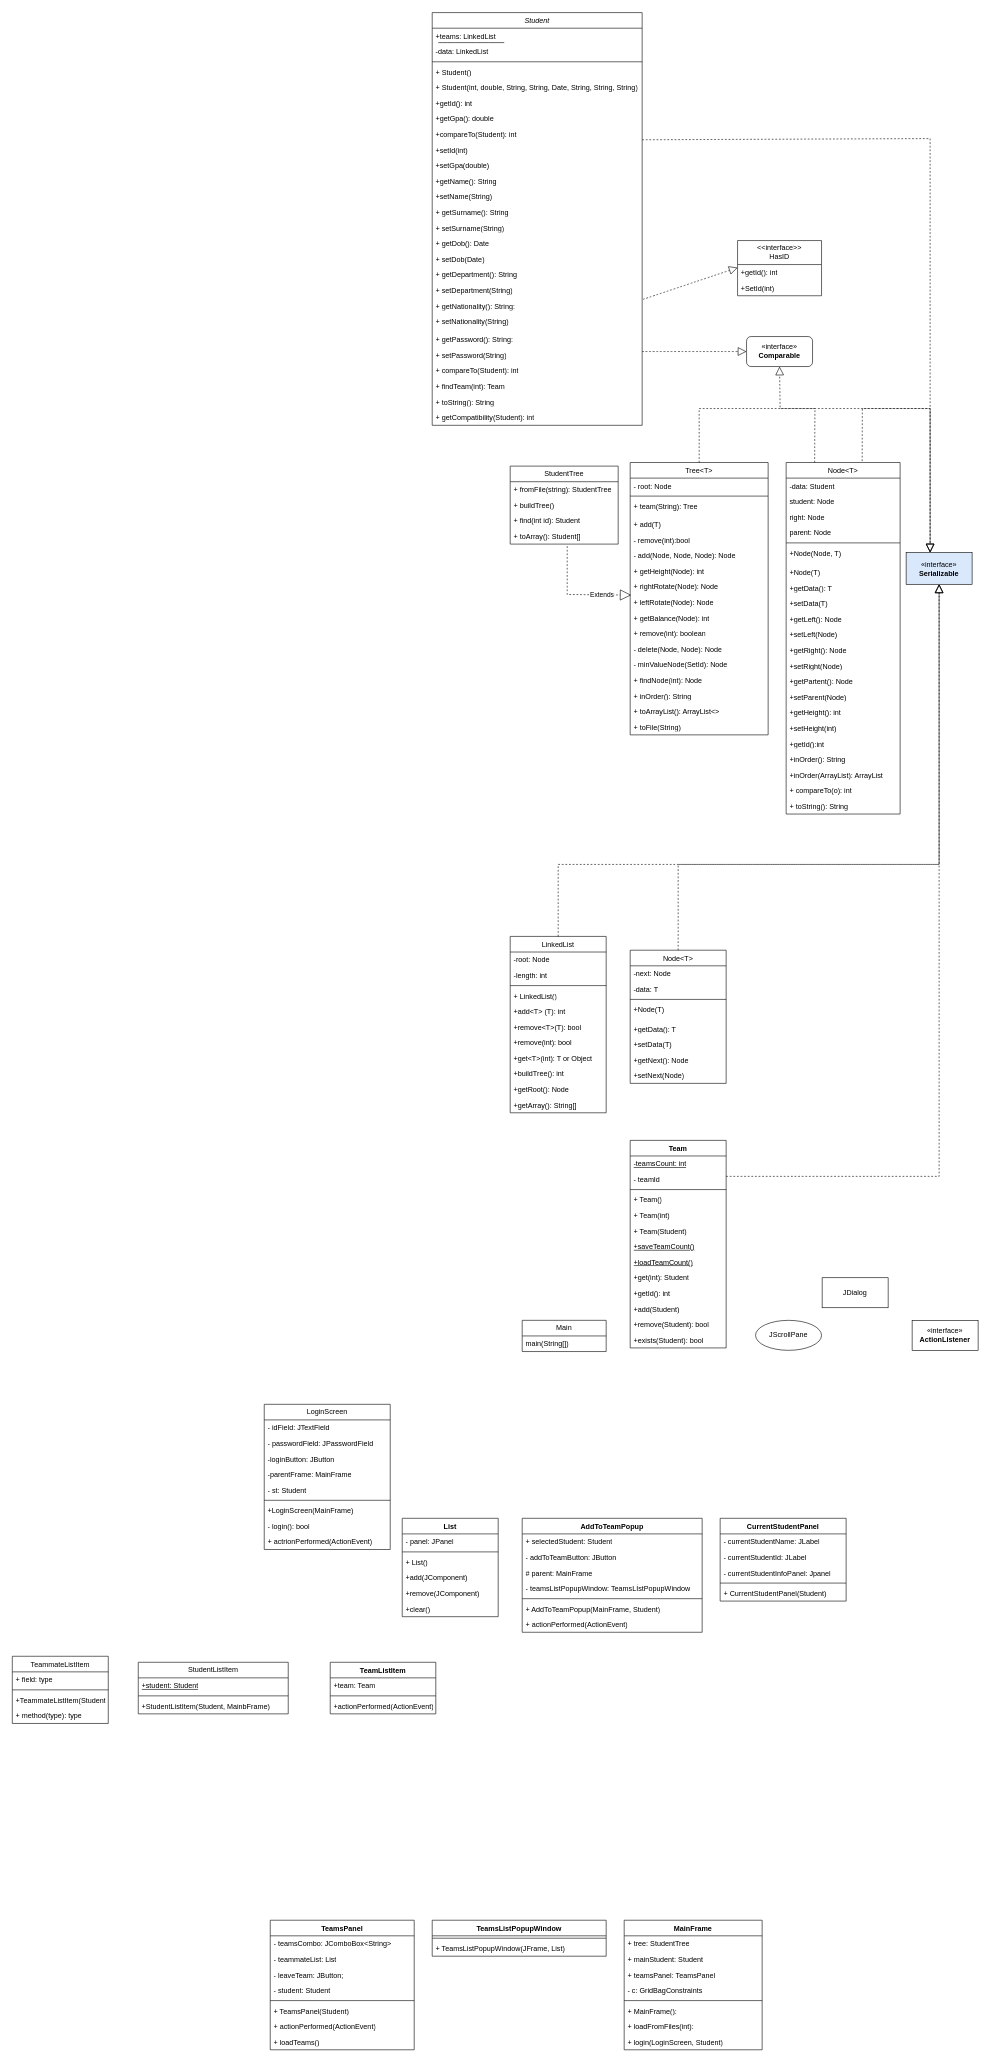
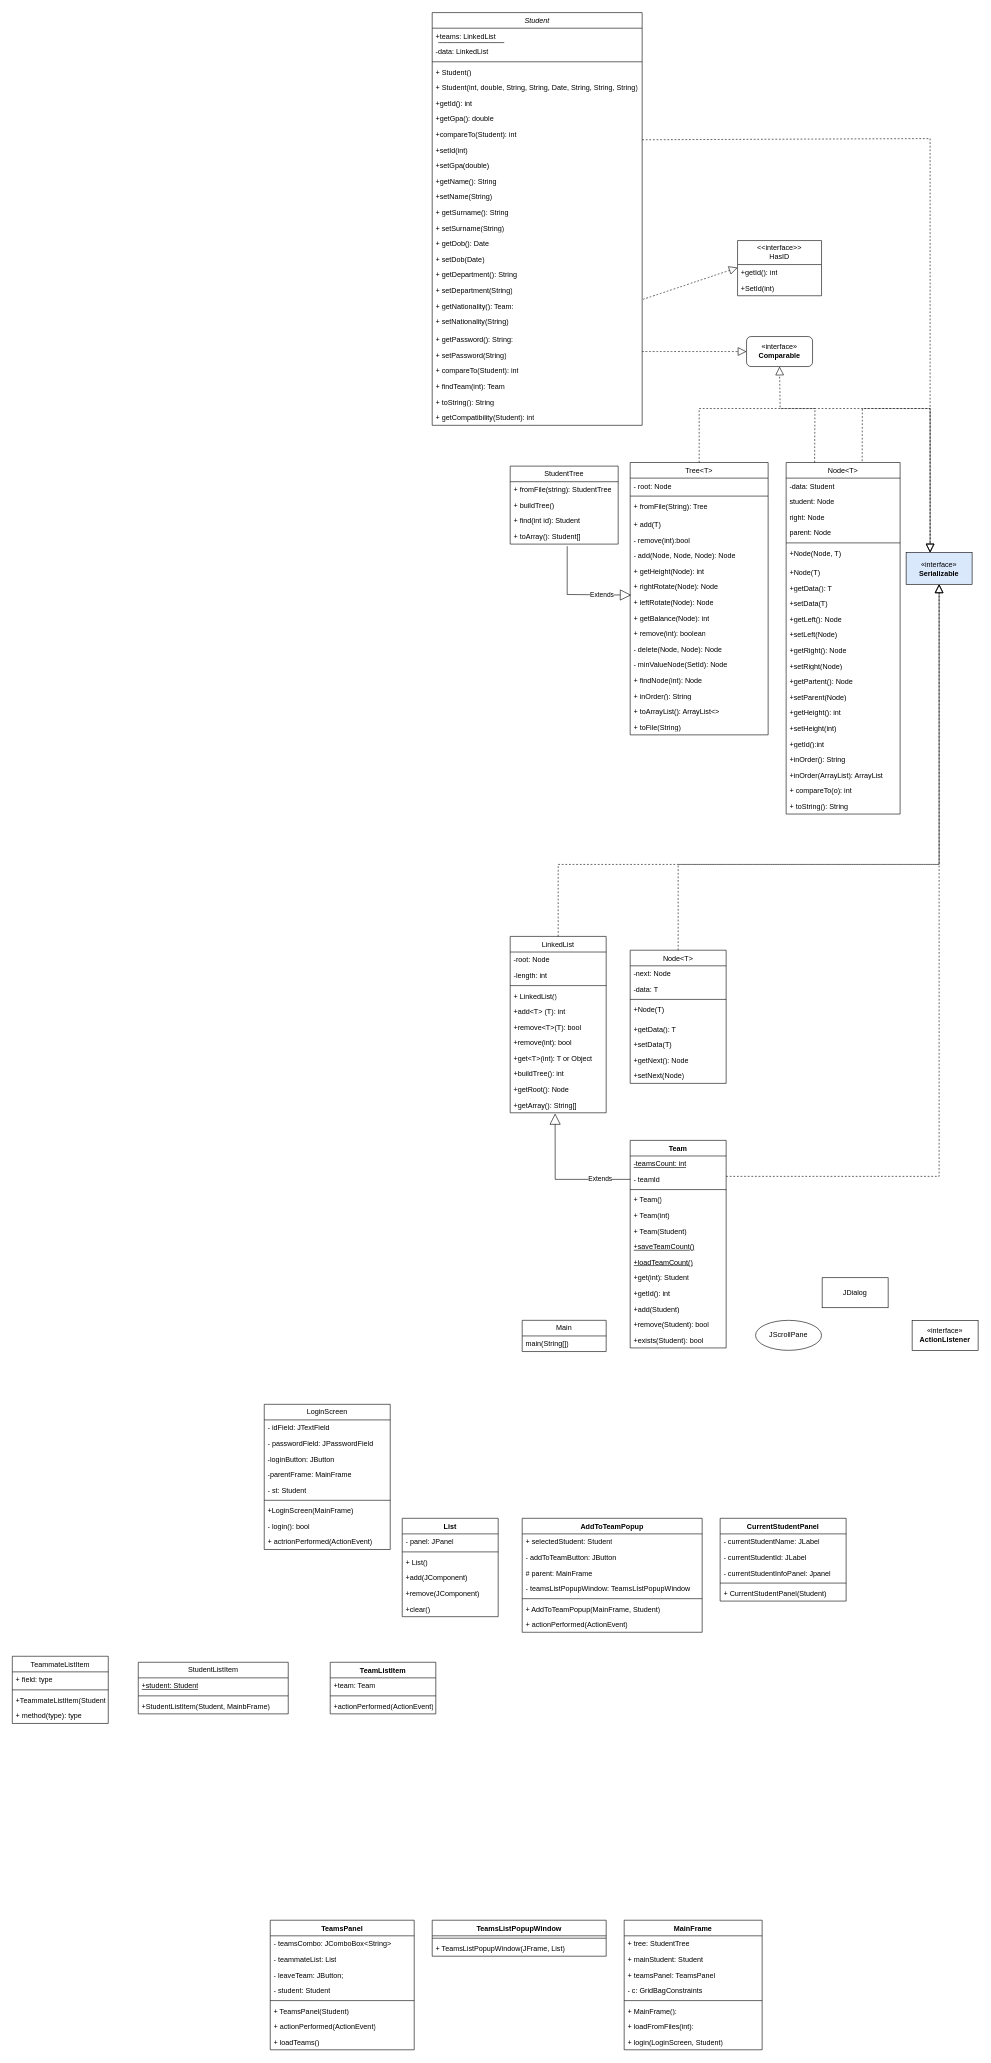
- <mxCell id="22" value="+ getNationality(): String:" style="text;strokeColor=none;fillColor=none;align=left;verticalAlign=top;spacingLeft=4;spacingRight=4;overflow=hidden;rotatable=0;points=[[0,0.5],[1,0.5]];portConstraint=eastwest;whiteSpace=wrap;html=1;" parent="2" vertex="1"><mxGeometry y="476" width="350" height="26" as="geometry" /></mxCell>
+ <mxCell id="22" value="+ getNationality(): Team:" style="text;strokeColor=none;fillColor=none;align=left;verticalAlign=top;spacingLeft=4;spacingRight=4;overflow=hidden;rotatable=0;points=[[0,0.5],[1,0.5]];portConstraint=eastwest;whiteSpace=wrap;html=1;" parent="2" vertex="1"><mxGeometry y="476" width="350" height="26" as="geometry" /></mxCell>
- <mxCell id="54" value="+ team(String): Tree" style="text;align=left;verticalAlign=top;spacingLeft=4;spacingRight=4;overflow=hidden;rotatable=0;points=[[0,0.5],[1,0.5]];portConstraint=eastwest;" parent="51" vertex="1"><mxGeometry y="60" width="230" height="30" as="geometry" /></mxCell>
+ <mxCell id="54" value="+ fromFile(String): Tree" style="text;align=left;verticalAlign=top;spacingLeft=4;spacingRight=4;overflow=hidden;rotatable=0;points=[[0,0.5],[1,0.5]];portConstraint=eastwest;" parent="51" vertex="1"><mxGeometry y="60" width="230" height="30" as="geometry" /></mxCell>
- <mxCell id="122" value="Extends" style="endArrow=block;endSize=16;endFill=0;html=1;rounded=0;exitX=0.528;exitY=1.135;exitDx=0;exitDy=0;exitPerimeter=0;entryX=0.007;entryY=1.038;entryDx=0;entryDy=0;entryPerimeter=0;dashed=1;" parent="1" source="121" target="59" edge="1"><mxGeometry x="0.478" width="160" relative="1" as="geometry"><mxPoint x="870" y="990" as="sourcePoint" /><mxPoint x="1030" y="990" as="targetPoint" /><Array as="points"><mxPoint x="945" y="990" /></Array><mxPoint as="offset" /></mxGeometry></mxCell>
+ <mxCell id="122" value="Extends" style="endArrow=block;endSize=16;endFill=0;html=1;rounded=0;exitX=0.528;exitY=1.135;exitDx=0;exitDy=0;exitPerimeter=0;entryX=0.007;entryY=1.038;entryDx=0;entryDy=0;entryPerimeter=0;" parent="1" source="121" target="59" edge="1"><mxGeometry x="0.478" width="160" relative="1" as="geometry"><mxPoint x="870" y="990" as="sourcePoint" /><mxPoint x="1030" y="990" as="targetPoint" /><Array as="points"><mxPoint x="945" y="990" /></Array><mxPoint as="offset" /></mxGeometry></mxCell>
+ <mxCell id="114" value="Extends" style="endArrow=block;endSize=16;endFill=0;html=1;rounded=0;exitX=0;exitY=0.5;exitDx=0;exitDy=0;entryX=0.468;entryY=1.046;entryDx=0;entryDy=0;entryPerimeter=0;" parent="1" source="101" target="41" edge="1"><mxGeometry x="-0.578" width="160" relative="1" as="geometry"><mxPoint x="840" y="1823.57" as="sourcePoint" /><mxPoint x="960" y="1910" as="targetPoint" /><Array as="points"><mxPoint x="925" y="1965" /></Array><mxPoint as="offset" /></mxGeometry></mxCell>
